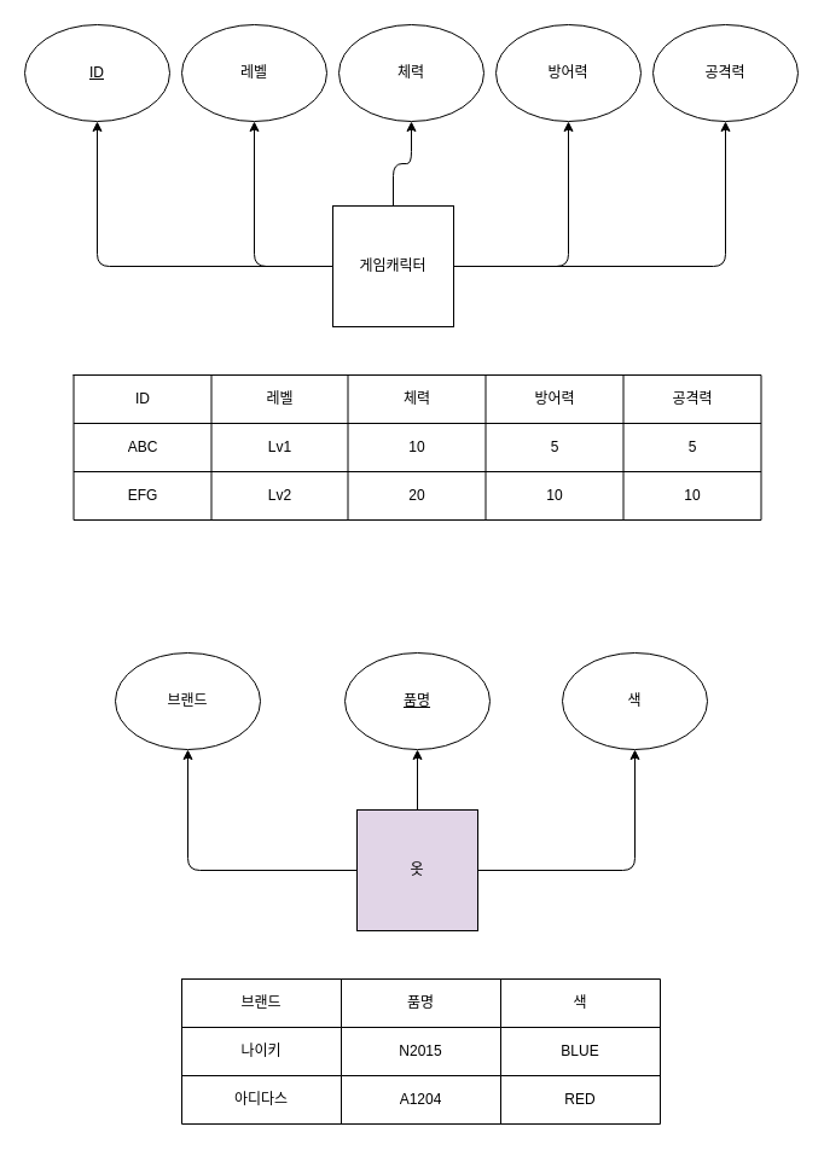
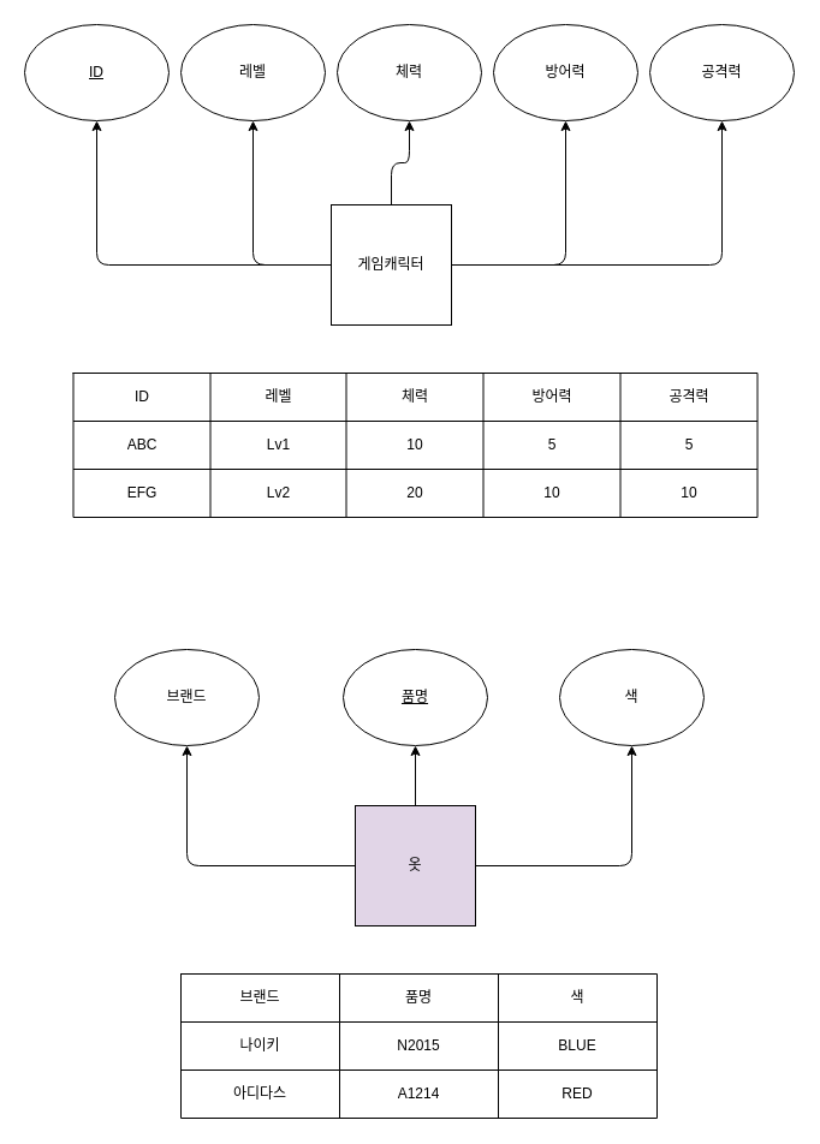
- <mxCell id="50" value="A1204" style="shape=partialRectangle;html=1;whiteSpace=wrap;connectable=0;fillColor=none;top=0;left=0;bottom=0;right=0;overflow=hidden;pointerEvents=1;" parent="48" vertex="1"><mxGeometry x="132" width="132" height="40" as="geometry"><mxRectangle width="132" height="40" as="alternateBounds" /></mxGeometry></mxCell>
+ <mxCell id="50" value="A1214" style="shape=partialRectangle;html=1;whiteSpace=wrap;connectable=0;fillColor=none;top=0;left=0;bottom=0;right=0;overflow=hidden;pointerEvents=1;" parent="48" vertex="1"><mxGeometry x="132" width="132" height="40" as="geometry"><mxRectangle width="132" height="40" as="alternateBounds" /></mxGeometry></mxCell>
